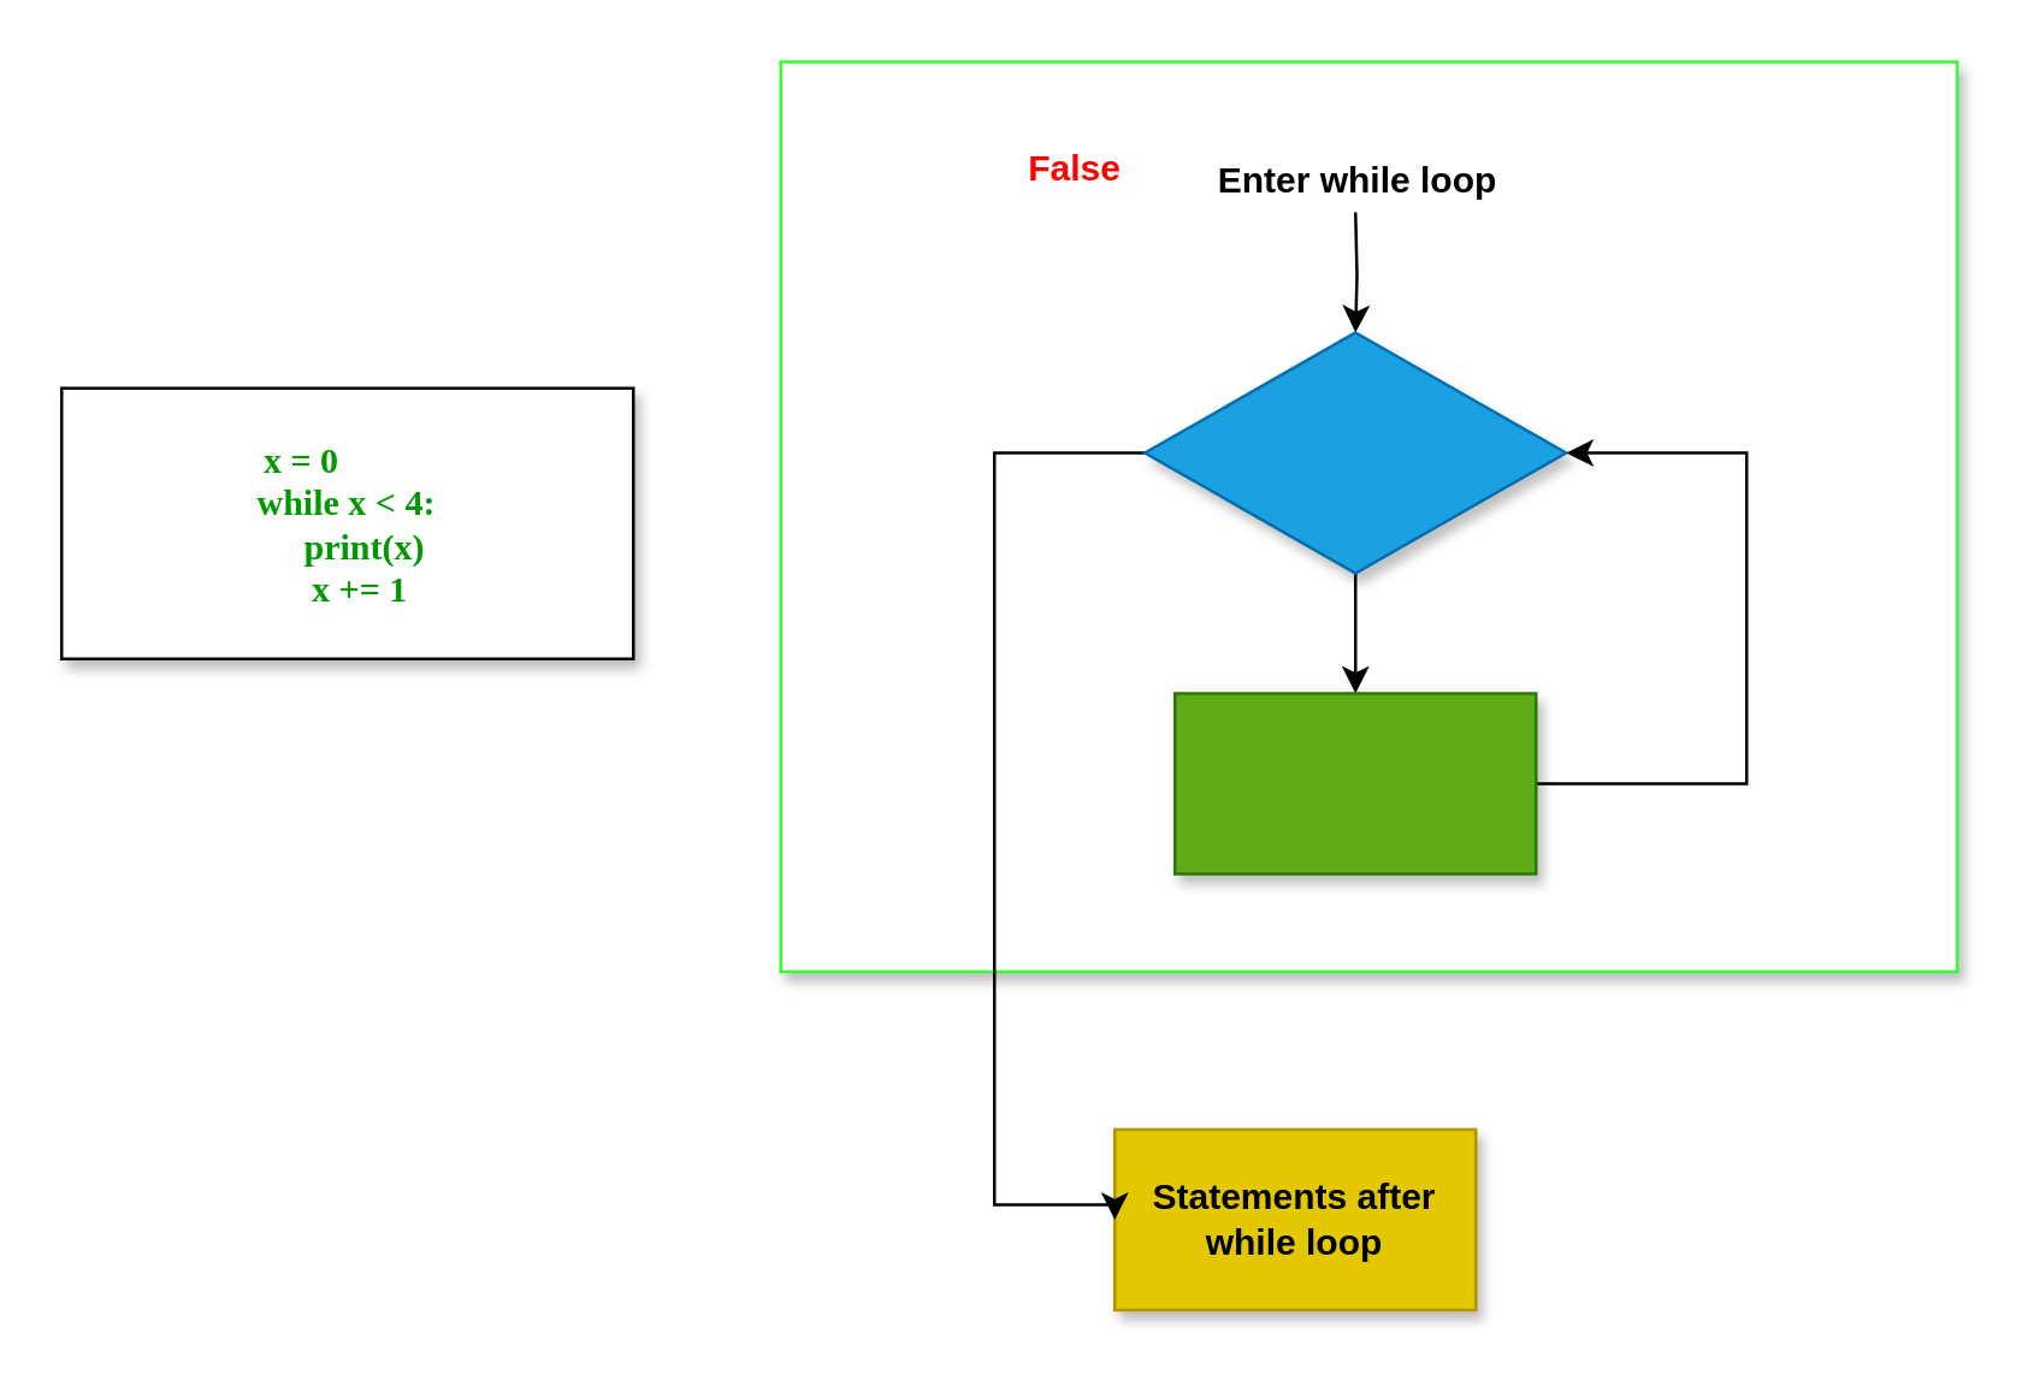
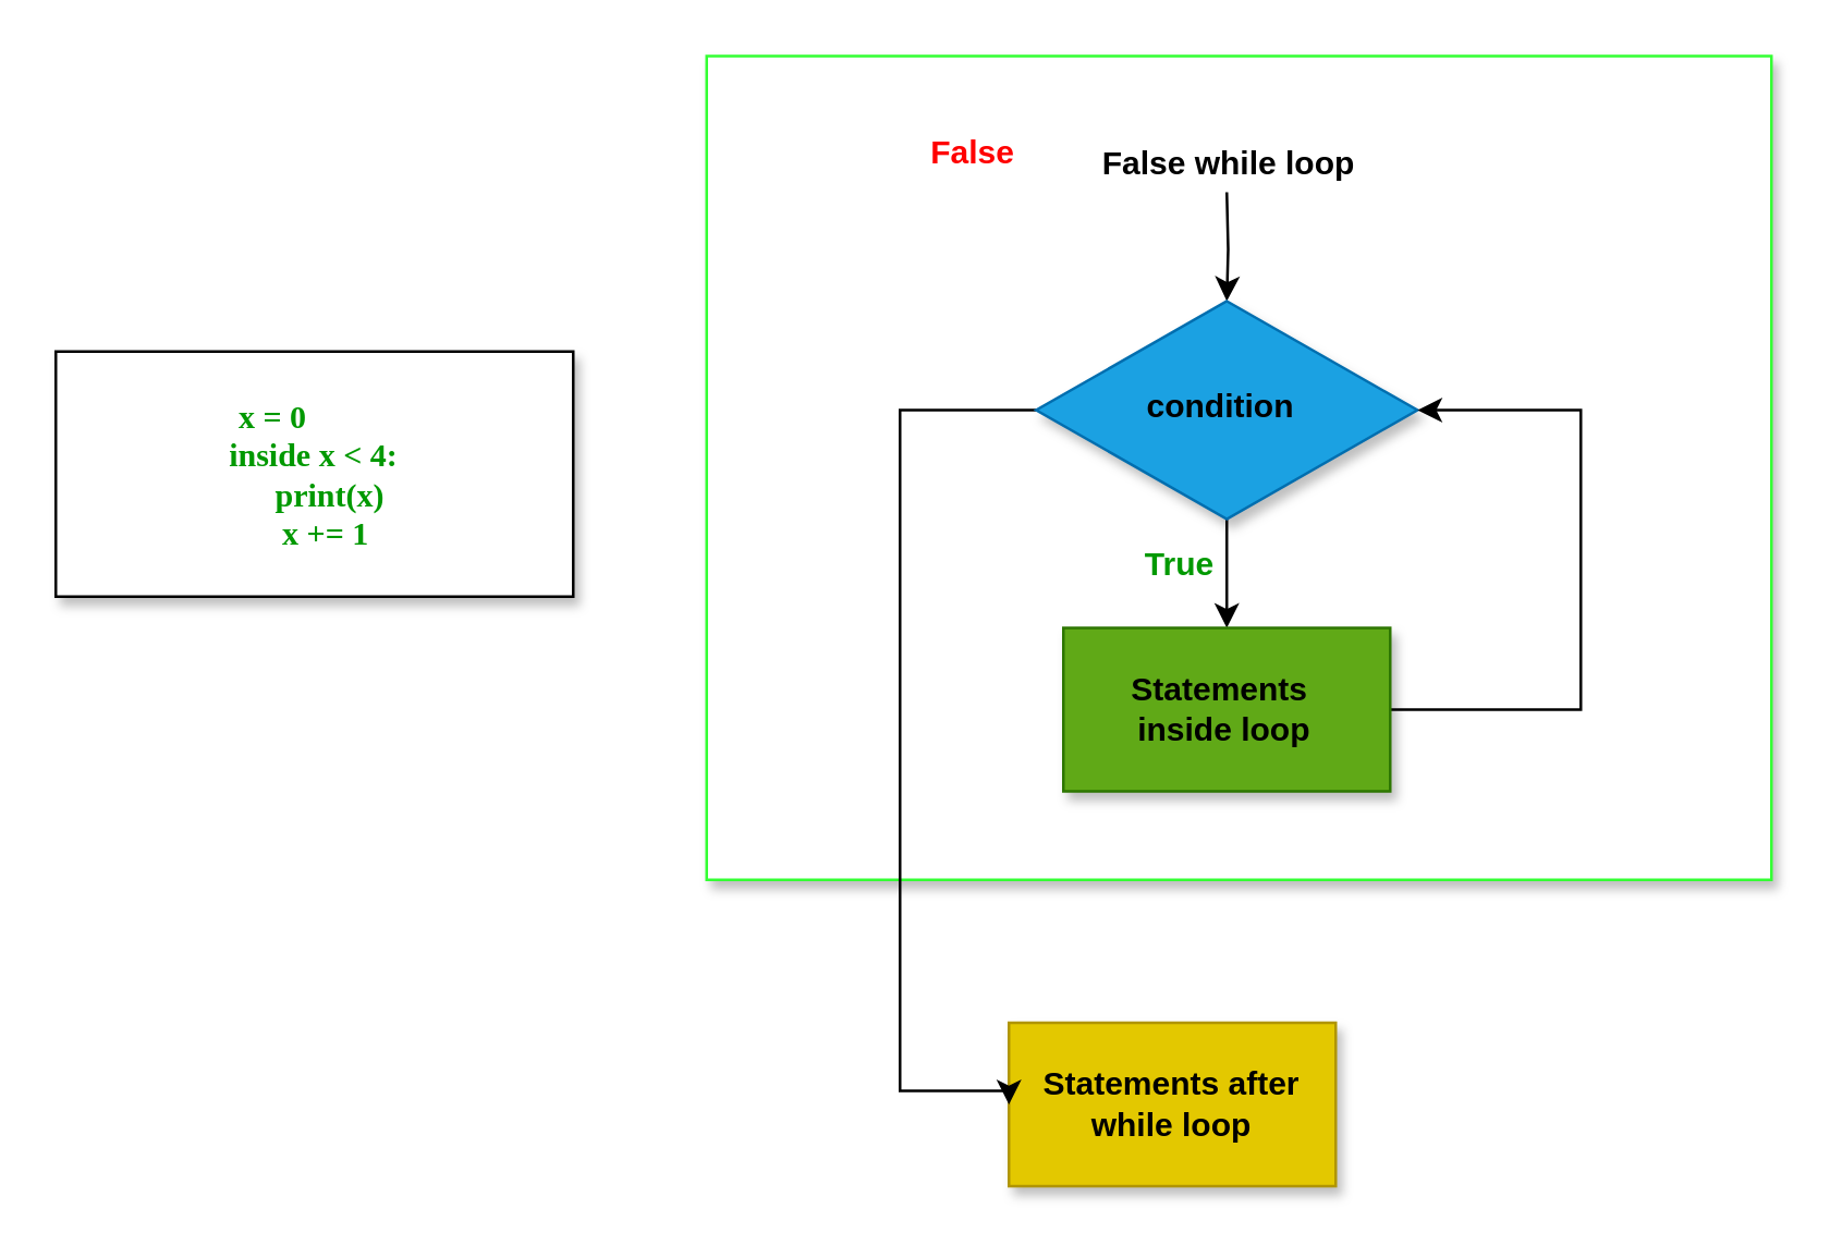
- <mxCell id="7" value="&lt;b&gt;Enter while loop&lt;/b&gt;" style="text;html=1;strokeColor=none;fillColor=none;align=center;verticalAlign=middle;whiteSpace=wrap;rounded=0;" parent="1" vertex="1"><mxGeometry x="403" y="50" width="96" height="20" as="geometry" /></mxCell>
+ <mxCell id="7" value="&lt;b&gt;False while loop&lt;/b&gt;" style="text;html=1;strokeColor=none;fillColor=none;align=center;verticalAlign=middle;whiteSpace=wrap;rounded=0;" parent="1" vertex="1"><mxGeometry x="403" y="50" width="96" height="20" as="geometry" /></mxCell>
+ <mxCell id="10" value="&lt;b&gt;condition&lt;/b&gt;" style="text;html=1;strokeColor=none;fillColor=none;align=center;verticalAlign=middle;whiteSpace=wrap;rounded=0;" parent="1" vertex="1"><mxGeometry x="400" y="139" width="96" height="20" as="geometry" /></mxCell>
- <mxCell id="18" value="&lt;font face=&quot;Verdana&quot;&gt;&lt;b&gt;&lt;div&gt;x = 0&amp;nbsp; &amp;nbsp; &amp;nbsp; &amp;nbsp; &amp;nbsp;&amp;nbsp;&lt;/div&gt;&lt;div&gt;while x &amp;lt; 4:&lt;/div&gt;&lt;div&gt;&amp;nbsp; &amp;nbsp; print(x)&lt;/div&gt;&lt;div&gt;&amp;nbsp; &amp;nbsp; x += 1&amp;nbsp;&lt;/div&gt;&lt;/b&gt;&lt;/font&gt;" style="text;html=1;strokeColor=none;fillColor=none;align=center;verticalAlign=middle;whiteSpace=wrap;rounded=0;fontColor=#009900;" parent="16" vertex="1"><mxGeometry x="10" y="37" width="170" height="60" as="geometry" /></mxCell>
+ <mxCell id="18" value="&lt;font face=&quot;Verdana&quot;&gt;&lt;b&gt;&lt;div&gt;x = 0&amp;nbsp; &amp;nbsp; &amp;nbsp; &amp;nbsp; &amp;nbsp;&amp;nbsp;&lt;/div&gt;&lt;div&gt;inside x &amp;lt; 4:&lt;/div&gt;&lt;div&gt;&amp;nbsp; &amp;nbsp; print(x)&lt;/div&gt;&lt;div&gt;&amp;nbsp; &amp;nbsp; x += 1&amp;nbsp;&lt;/div&gt;&lt;/b&gt;&lt;/font&gt;" style="text;html=1;strokeColor=none;fillColor=none;align=center;verticalAlign=middle;whiteSpace=wrap;rounded=0;fontColor=#009900;" parent="16" vertex="1"><mxGeometry x="10" y="37" width="170" height="60" as="geometry" /></mxCell>
+ <mxCell id="6" value="&lt;b&gt;&lt;font color=&quot;#009900&quot;&gt;True&lt;/font&gt;&lt;/b&gt;" style="text;html=1;strokeColor=none;fillColor=none;align=center;verticalAlign=middle;whiteSpace=wrap;rounded=0;fontColor=#FF0000;" parent="1" vertex="1"><mxGeometry x="413" y="197" width="40" height="20" as="geometry" /></mxCell>
+ <mxCell id="13" value="&lt;b&gt;&amp;nbsp; &amp;nbsp; &amp;nbsp;Statements&amp;nbsp; &amp;nbsp; &amp;nbsp; &amp;nbsp;inside loop&lt;/b&gt;" style="text;html=1;strokeColor=none;fillColor=none;align=center;verticalAlign=middle;whiteSpace=wrap;rounded=0;" parent="1" vertex="1"><mxGeometry x="396" y="250" width="90" height="20" as="geometry" /></mxCell>
